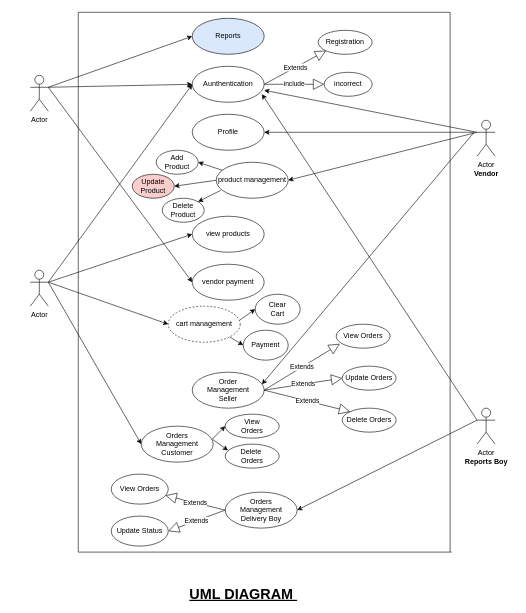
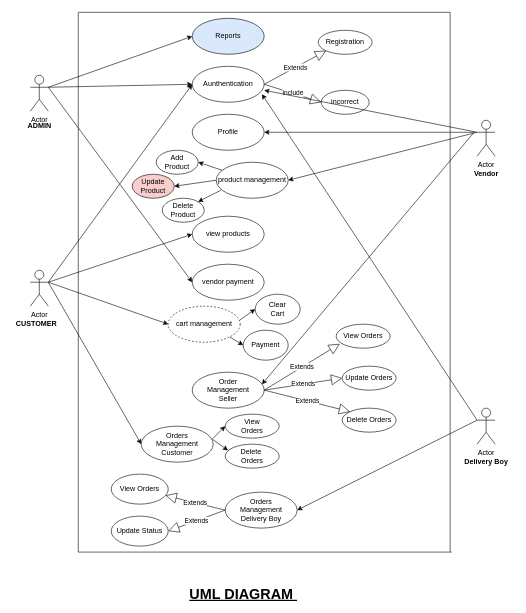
- <mxCell id="13" value="incorrect" style="ellipse;whiteSpace=wrap;html=1;" parent="1" vertex="1"><mxGeometry x="540" y="120" width="80" height="40" as="geometry" /></mxCell>
+ <mxCell id="13" value="incorrect" style="ellipse;whiteSpace=wrap;html=1;" parent="1" vertex="1"><mxGeometry x="535" y="150" width="80" height="40" as="geometry" /></mxCell>
+ <mxCell id="19" value="&lt;b&gt;ADMIN&lt;/b&gt;" style="text;html=1;align=center;verticalAlign=middle;resizable=0;points=[];autosize=1;strokeColor=none;fillColor=none;" parent="1" vertex="1"><mxGeometry x="40" y="200" width="50" height="20" as="geometry" /></mxCell>
+ <mxCell id="18" value="&lt;b&gt;CUSTOMER&lt;/b&gt;" style="text;html=1;align=center;verticalAlign=middle;resizable=0;points=[];autosize=1;strokeColor=none;fillColor=none;" parent="1" vertex="1"><mxGeometry x="20" y="530" width="80" height="20" as="geometry" /></mxCell>
- <mxCell id="16" value="&lt;b&gt;Reports Boy&lt;/b&gt;" style="text;html=1;align=center;verticalAlign=middle;resizable=0;points=[];autosize=1;strokeColor=none;fillColor=none;" parent="1" vertex="1"><mxGeometry x="765" y="760" width="90" height="20" as="geometry" /></mxCell>
+ <mxCell id="16" value="&lt;b&gt;Delivery Boy&lt;/b&gt;" style="text;html=1;align=center;verticalAlign=middle;resizable=0;points=[];autosize=1;strokeColor=none;fillColor=none;" parent="1" vertex="1"><mxGeometry x="765" y="760" width="90" height="20" as="geometry" /></mxCell>
